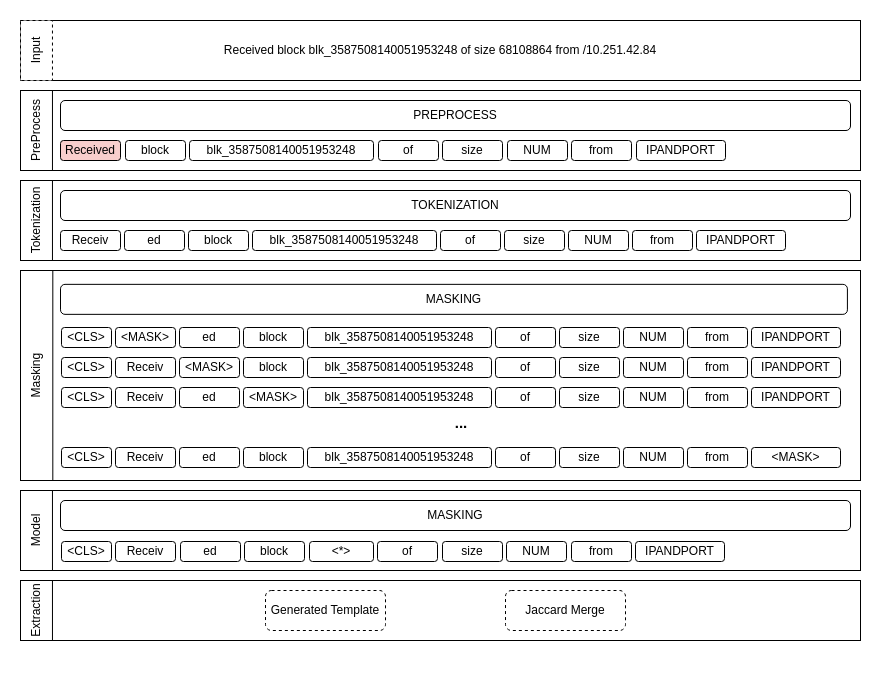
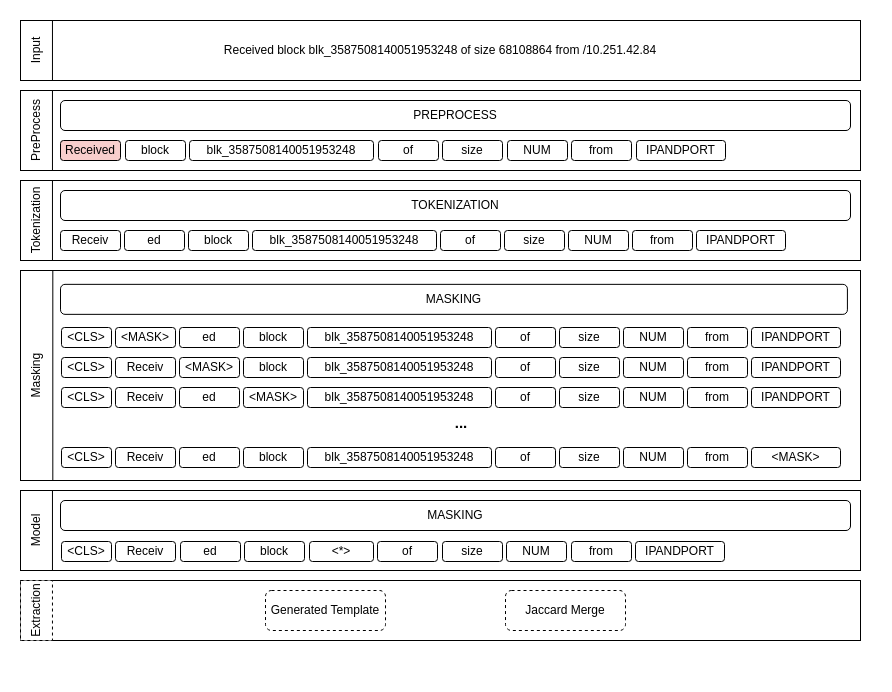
- <mxCell id="26" value="Input" style="rounded=0;whiteSpace=wrap;html=1;horizontal=0;dashed=1;" parent="1" vertex="1"><mxGeometry x="20" y="20" width="31.96" height="60" as="geometry" /></mxCell>
+ <mxCell id="26" value="Input" style="rounded=0;whiteSpace=wrap;html=1;horizontal=0;" parent="1" vertex="1"><mxGeometry x="20" y="20" width="31.96" height="60" as="geometry" /></mxCell>
- <mxCell id="22" value="Extraction" style="rounded=0;whiteSpace=wrap;html=1;horizontal=0;" parent="20" vertex="1"><mxGeometry width="31.96" height="60" as="geometry" /></mxCell>
+ <mxCell id="22" value="Extraction" style="rounded=0;whiteSpace=wrap;html=1;horizontal=0;dashed=1;" parent="20" vertex="1"><mxGeometry width="31.96" height="60" as="geometry" /></mxCell>
